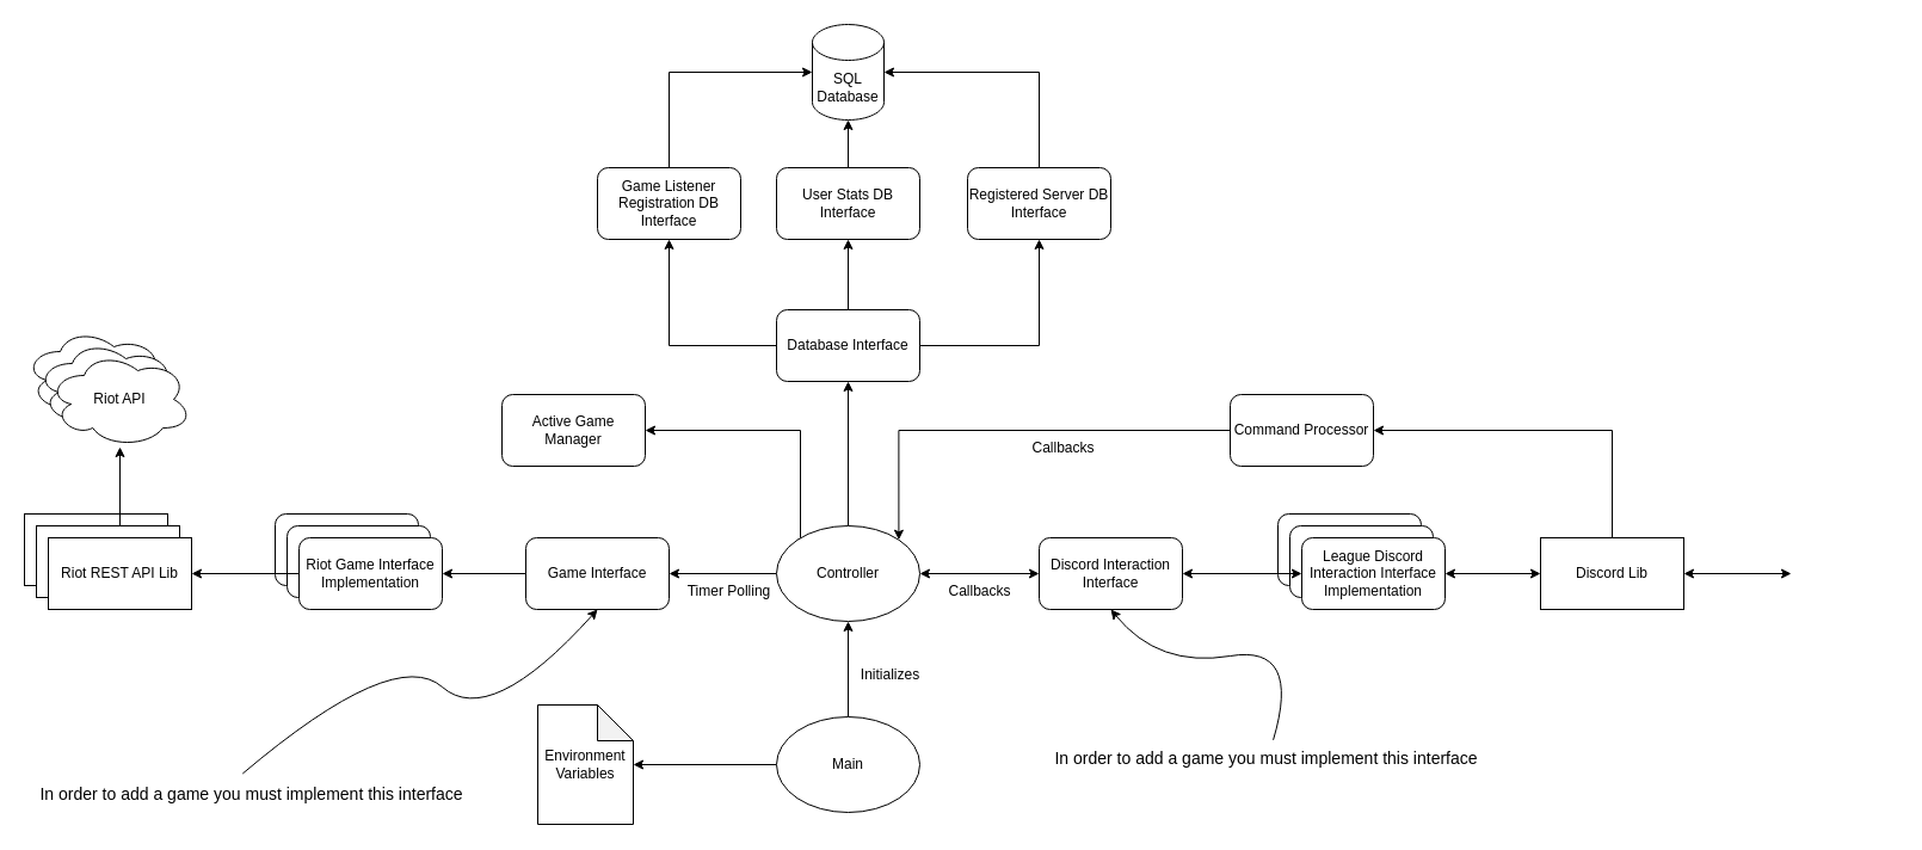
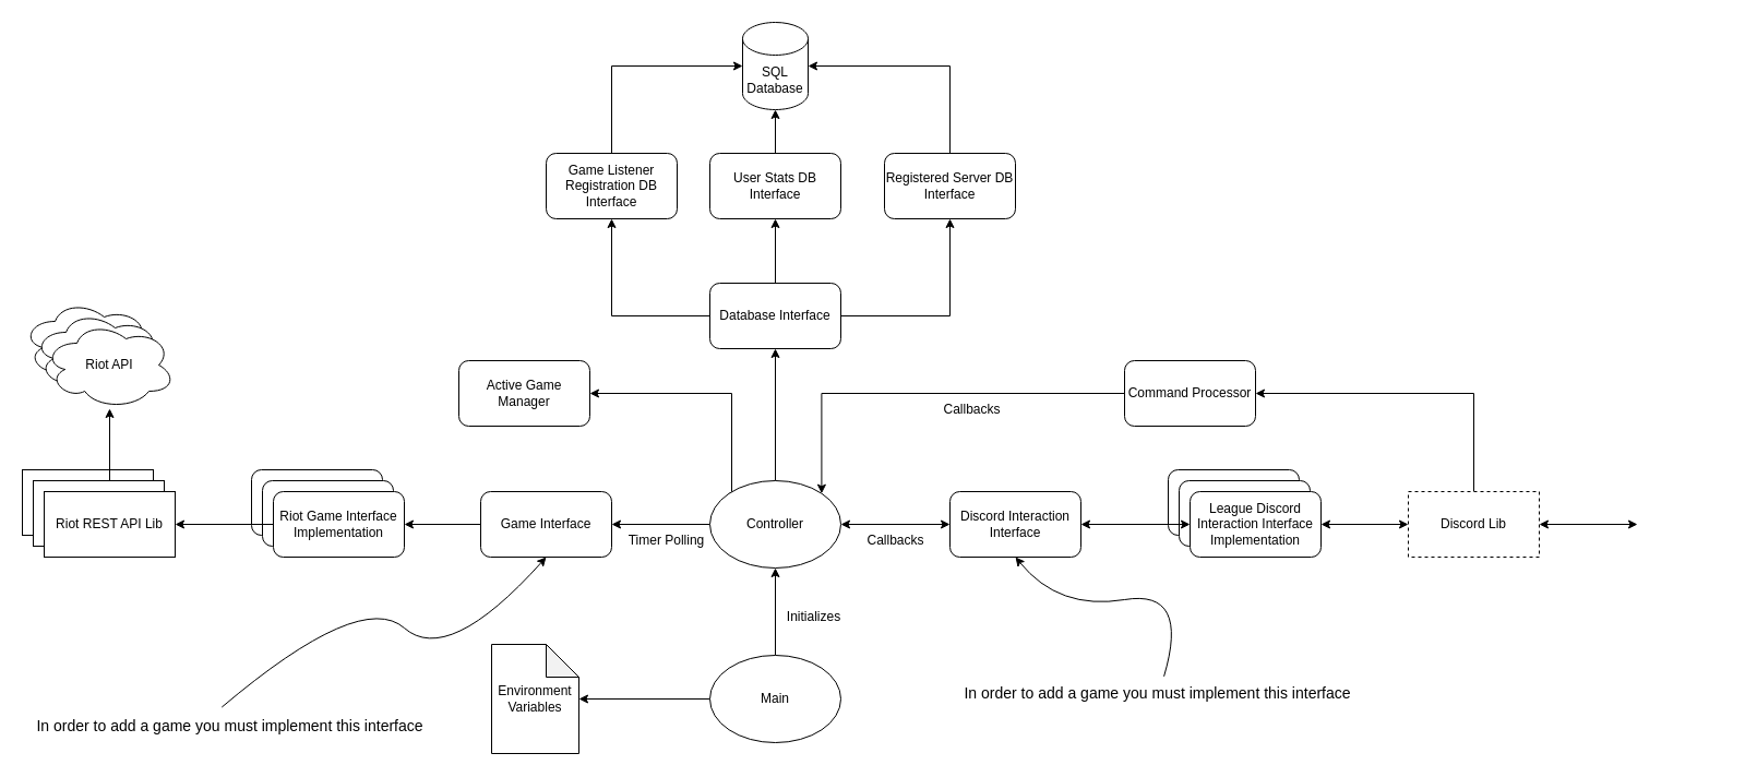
- <mxCell id="12" value="Discord Lib" style="rounded=0;whiteSpace=wrap;html=1;" parent="1" vertex="1"><mxGeometry x="1290" y="450" width="120" height="60" as="geometry" /></mxCell>
+ <mxCell id="12" value="Discord Lib" style="rounded=0;whiteSpace=wrap;html=1;dashed=1;" parent="1" vertex="1"><mxGeometry x="1290" y="450" width="120" height="60" as="geometry" /></mxCell>
